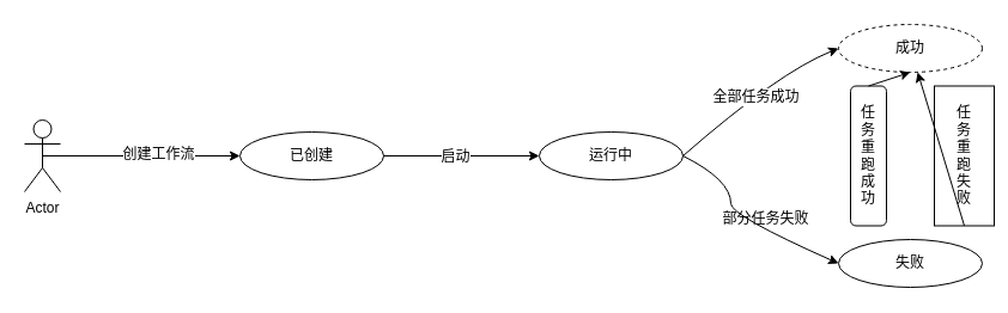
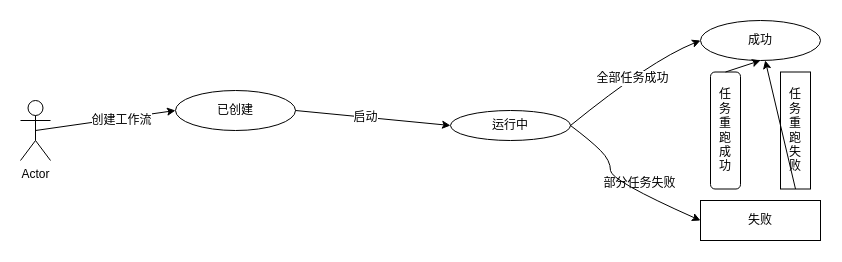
- <mxCell id="9" value="成功" style="ellipse;whiteSpace=wrap;html=1;dashed=1;" vertex="1" parent="1"><mxGeometry x="700" y="20" width="120" height="40" as="geometry" /></mxCell>
+ <mxCell id="9" value="成功" style="ellipse;whiteSpace=wrap;html=1;" vertex="1" parent="1"><mxGeometry x="700" y="20" width="120" height="40" as="geometry" /></mxCell>
- <mxCell id="5" value="已创建" style="ellipse;whiteSpace=wrap;html=1;" vertex="1" parent="1"><mxGeometry x="200" y="110" width="120" height="40" as="geometry" /></mxCell>
+ <mxCell id="5" value="已创建" style="ellipse;whiteSpace=wrap;html=1;" vertex="1" parent="1"><mxGeometry x="175" y="90" width="120" height="40" as="geometry" /></mxCell>
- <mxCell id="6" value="运行中" style="ellipse;whiteSpace=wrap;html=1;" vertex="1" parent="1"><mxGeometry x="450" y="110" width="120" height="40" as="geometry" /></mxCell>
+ <mxCell id="6" value="运行中" style="ellipse;whiteSpace=wrap;html=1;" vertex="1" parent="1"><mxGeometry x="450" y="110" width="120" height="30" as="geometry" /></mxCell>
- <mxCell id="15" value="任&lt;br&gt;务&lt;br&gt;重&lt;br&gt;跑&lt;br&gt;失&lt;br&gt;败" style="rounded=0;whiteSpace=wrap;html=1;" vertex="1" parent="1"><mxGeometry x="780" y="71.5" width="50" height="117" as="geometry" /></mxCell>
+ <mxCell id="15" value="任&lt;br&gt;务&lt;br&gt;重&lt;br&gt;跑&lt;br&gt;失&lt;br&gt;败" style="rounded=0;whiteSpace=wrap;html=1;" vertex="1" parent="1"><mxGeometry x="780" y="71.5" width="30" height="117" as="geometry" /></mxCell>
- <mxCell id="10" value="失败" style="ellipse;whiteSpace=wrap;html=1;" vertex="1" parent="1"><mxGeometry x="700" y="200" width="120" height="40" as="geometry" /></mxCell>
+ <mxCell id="10" value="失败" style="whiteSpace=wrap;html=1;rounded=0;" vertex="1" parent="1"><mxGeometry x="700" y="200" width="120" height="40" as="geometry" /></mxCell>
